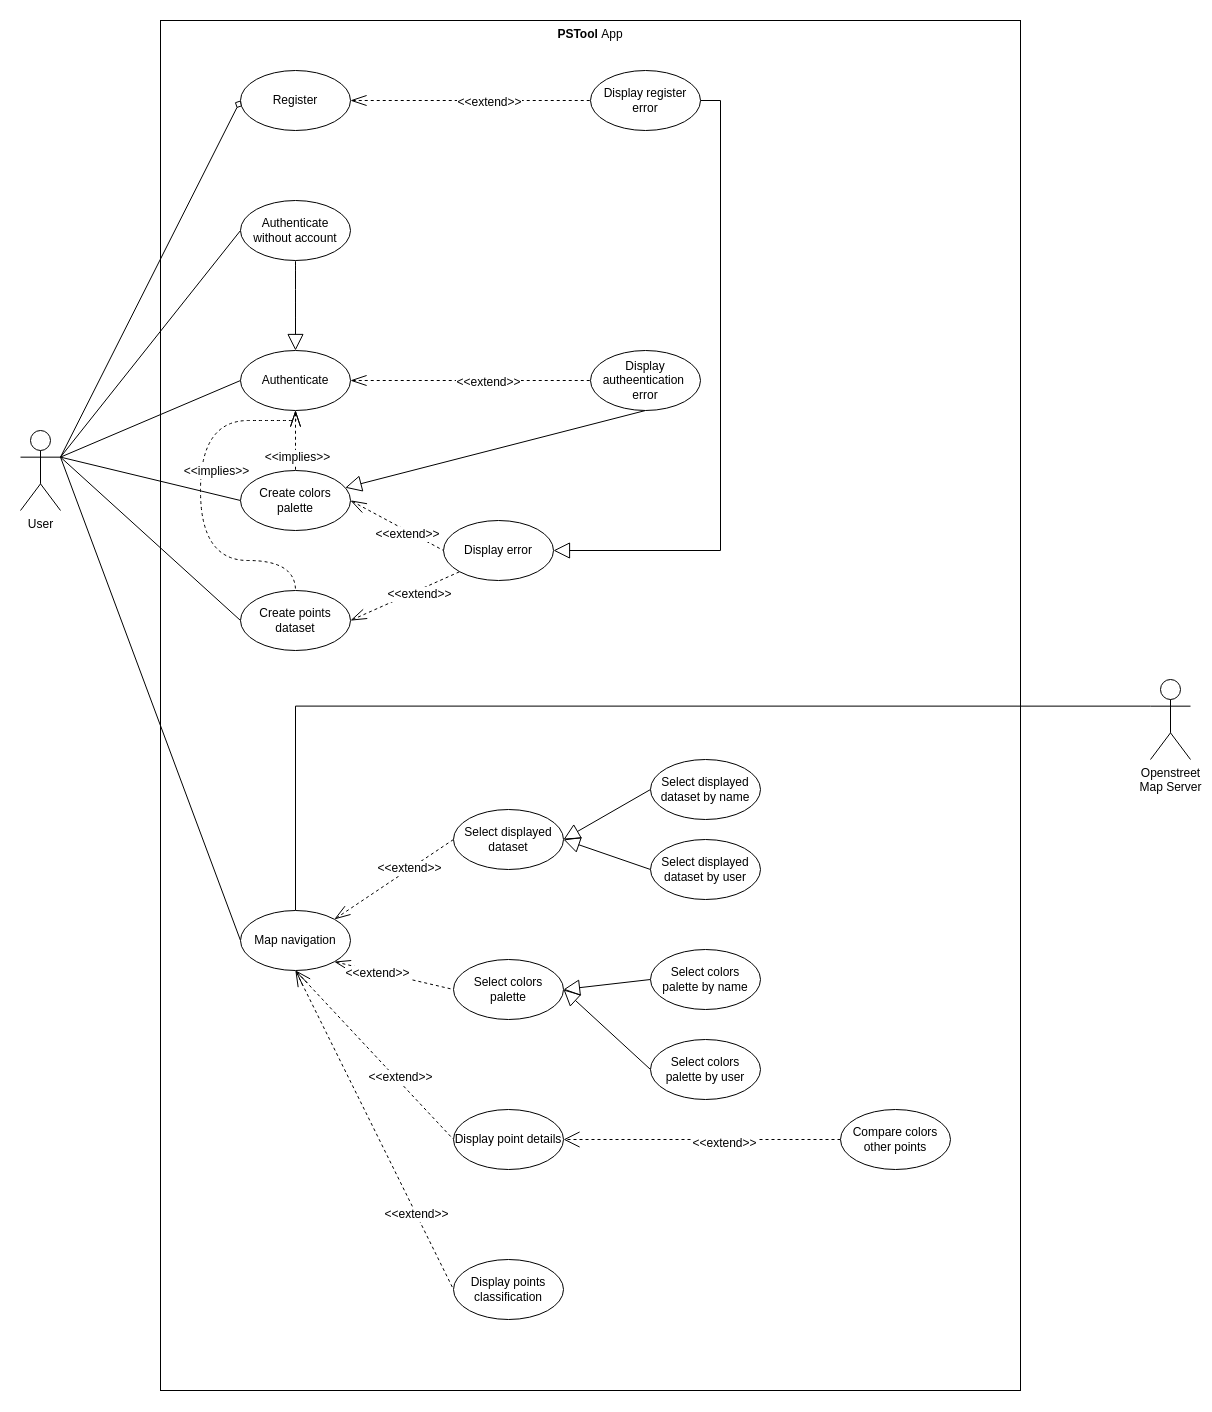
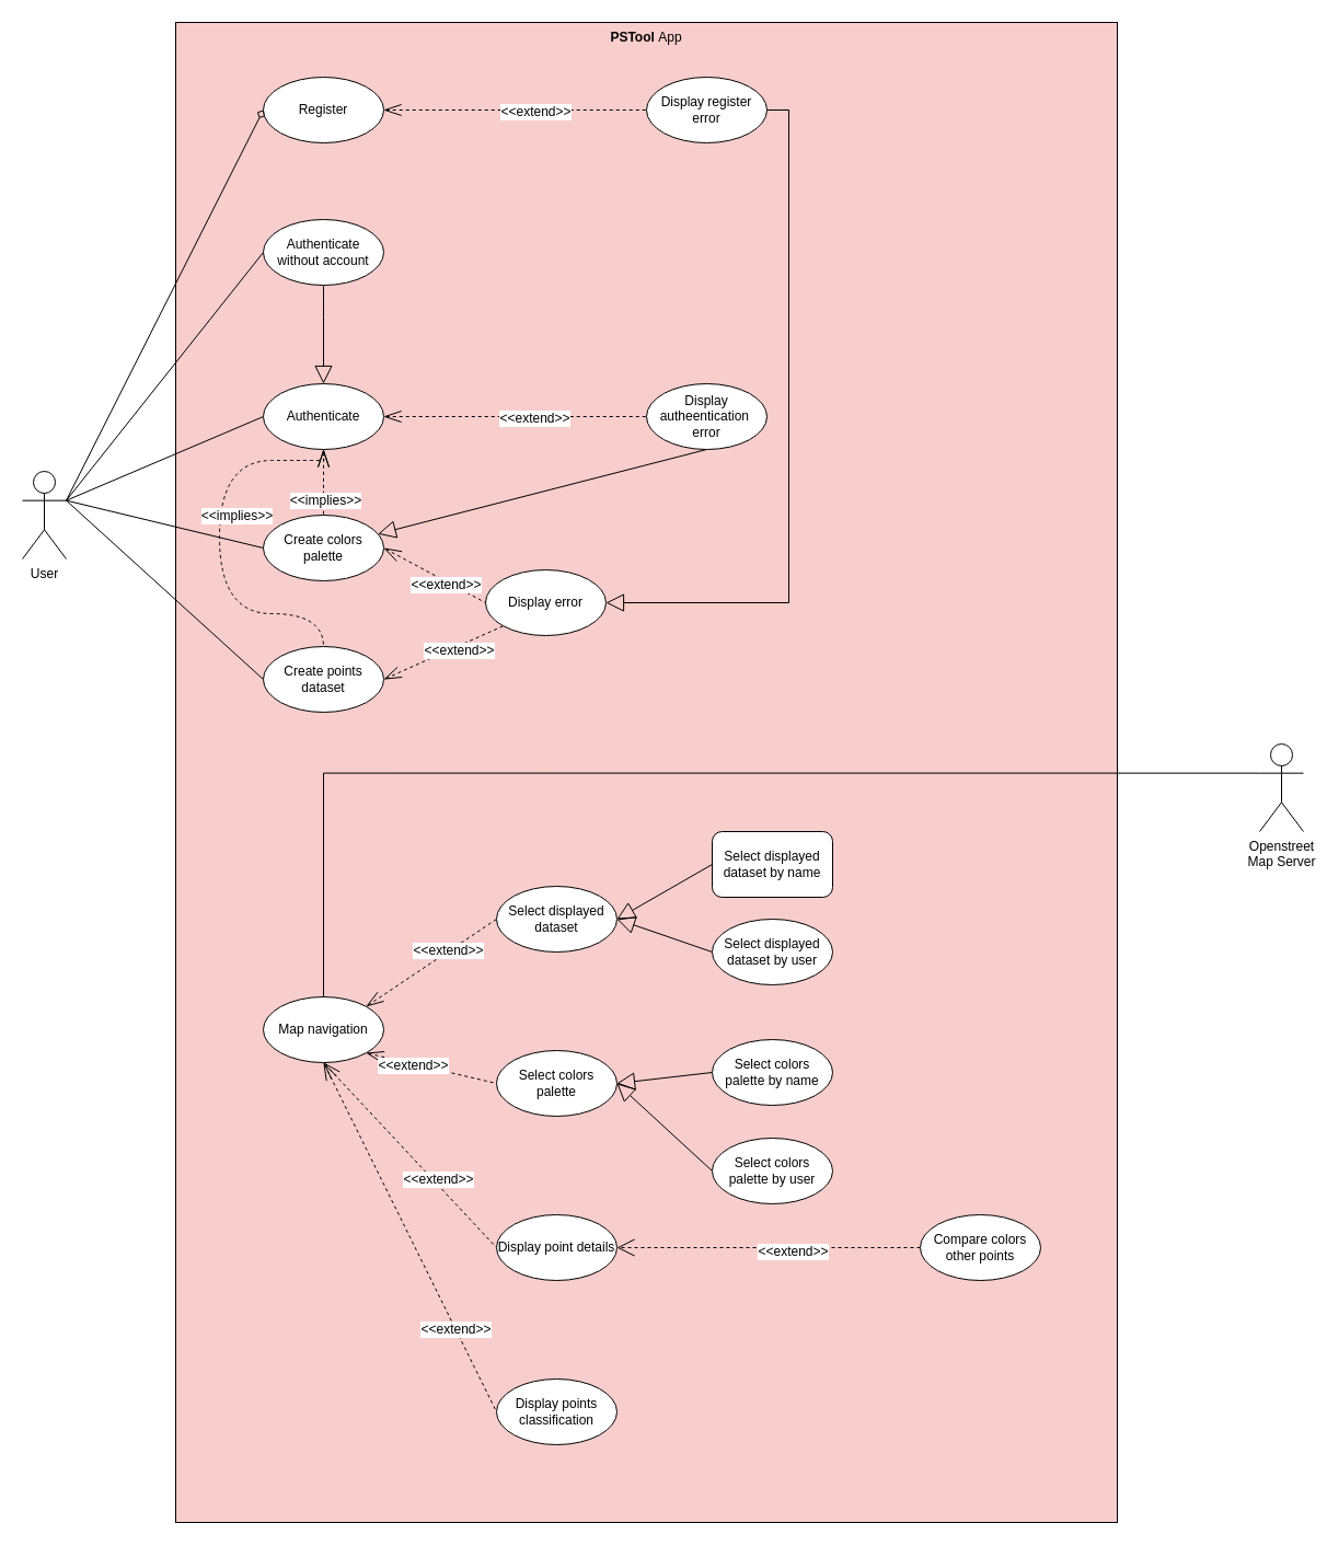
- <mxCell id="24" style="edgeStyle=none;rounded=0;orthogonalLoop=1;jettySize=auto;html=1;exitX=0;exitY=0.5;exitDx=0;exitDy=0;entryX=1;entryY=0.333;entryDx=0;entryDy=0;entryPerimeter=0;endArrow=none;endFill=0;" edge="1" parent="1" source="33" target="5"><mxGeometry relative="1" as="geometry" /></mxCell>
- <mxCell id="2" value="&lt;b&gt;PSTool &lt;/b&gt;App" style="rounded=0;whiteSpace=wrap;html=1;labelBackgroundColor=none;verticalAlign=top;" vertex="1" parent="1"><mxGeometry x="160" y="20" width="860" height="1370" as="geometry" /></mxCell>
+ <mxCell id="2" value="&lt;b&gt;PSTool &lt;/b&gt;App" style="rounded=0;whiteSpace=wrap;html=1;labelBackgroundColor=none;verticalAlign=top;fillColor=#f8cecc;" vertex="1" parent="1"><mxGeometry x="160" y="20" width="860" height="1370" as="geometry" /></mxCell>
- <mxCell id="51" value="Select displayed dataset by name" style="ellipse;whiteSpace=wrap;html=1;labelBackgroundColor=none;" vertex="1" parent="1"><mxGeometry x="650" y="759" width="110" height="60" as="geometry" /></mxCell>
+ <mxCell id="51" value="Select displayed dataset by name" style="whiteSpace=wrap;html=1;labelBackgroundColor=none;rounded=1;" vertex="1" parent="1"><mxGeometry x="650" y="759" width="110" height="60" as="geometry" /></mxCell>
